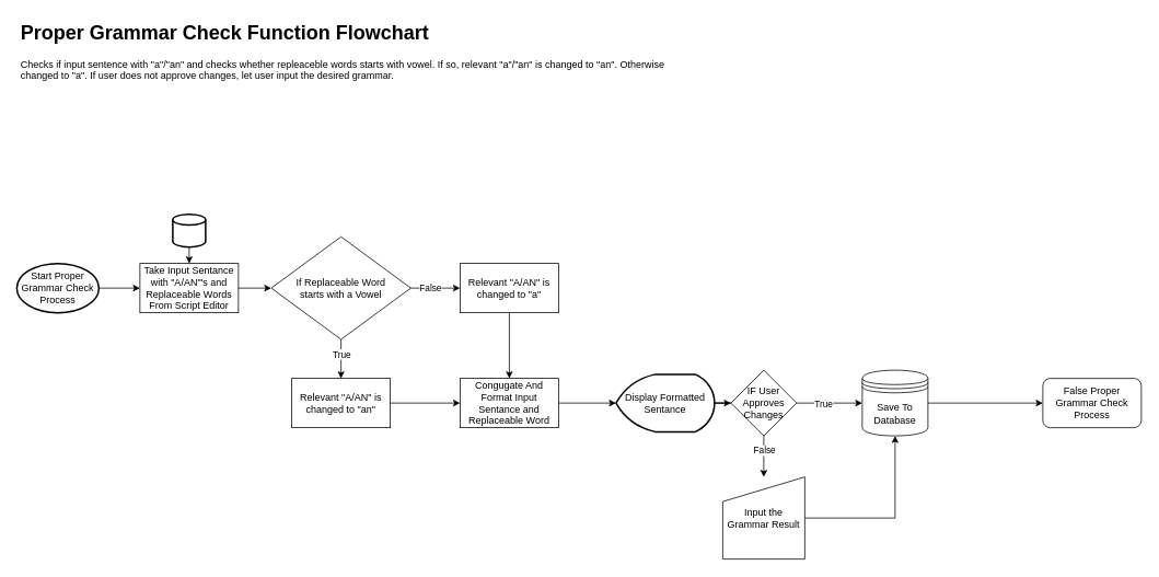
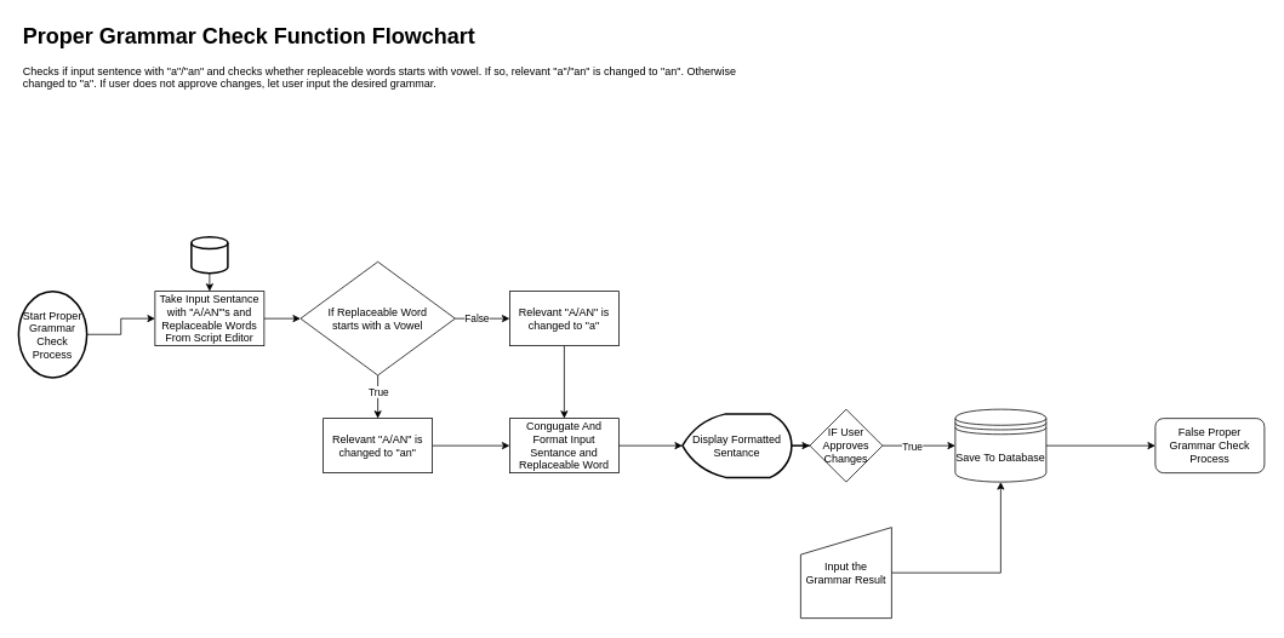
- <mxCell id="3" value="Start Proper Grammar Check Process" style="strokeWidth=2;html=1;shape=mxgraph.flowchart.start_1;whiteSpace=wrap;" parent="1" vertex="1"><mxGeometry x="20" y="320" width="100" height="60" as="geometry" /></mxCell>
+ <mxCell id="3" value="Start Proper Grammar Check Process" style="strokeWidth=2;html=1;shape=mxgraph.flowchart.start_1;whiteSpace=wrap;" parent="1" vertex="1"><mxGeometry x="20" y="320" width="75" height="95" as="geometry" /></mxCell>
- <mxCell id="30" value="Save To Database" style="shape=datastore;whiteSpace=wrap;html=1;" parent="1" vertex="1"><mxGeometry x="1050" y="450" width="80" height="80" as="geometry" /></mxCell>
+ <mxCell id="30" value="Save To Database" style="shape=datastore;whiteSpace=wrap;html=1;" parent="1" vertex="1"><mxGeometry x="1050" y="450" width="100" height="80" as="geometry" /></mxCell>
- <mxCell id="23" style="edgeStyle=orthogonalEdgeStyle;rounded=0;orthogonalLoop=1;jettySize=auto;html=1;exitX=0.5;exitY=1;exitDx=0;exitDy=0;entryX=0.5;entryY=0;entryDx=0;entryDy=0;" parent="1" source="25" target="27" edge="1"><mxGeometry relative="1" as="geometry"><mxPoint x="820" y="600" as="targetPoint" /></mxGeometry></mxCell>
- <mxCell id="24" value="False" style="edgeLabel;html=1;align=center;verticalAlign=middle;resizable=0;points=[];" parent="23" vertex="1" connectable="0"><mxGeometry x="-0.33" relative="1" as="geometry"><mxPoint as="offset" /></mxGeometry></mxCell>
